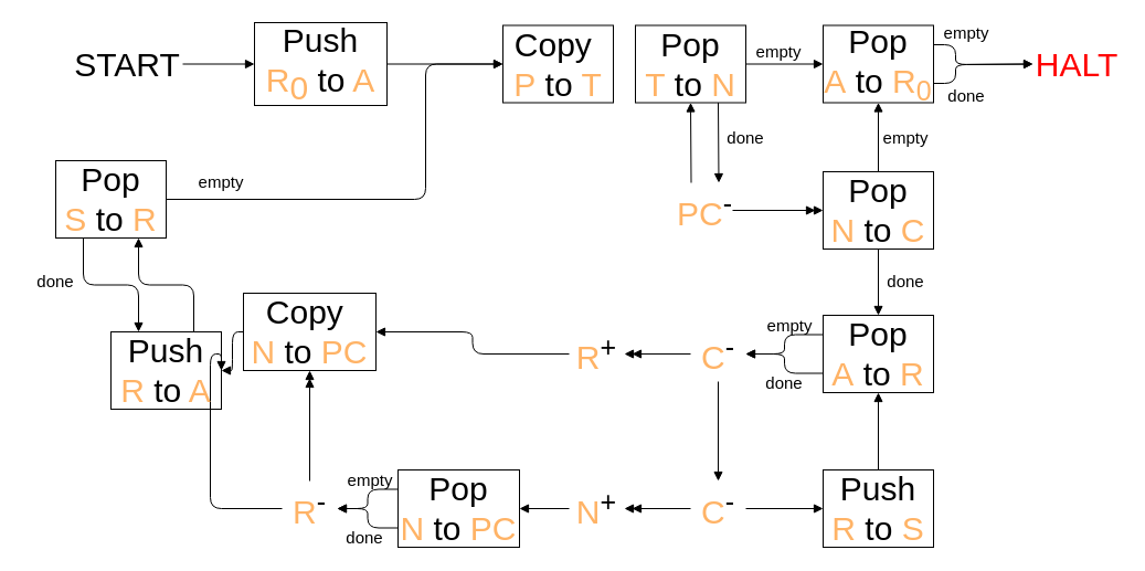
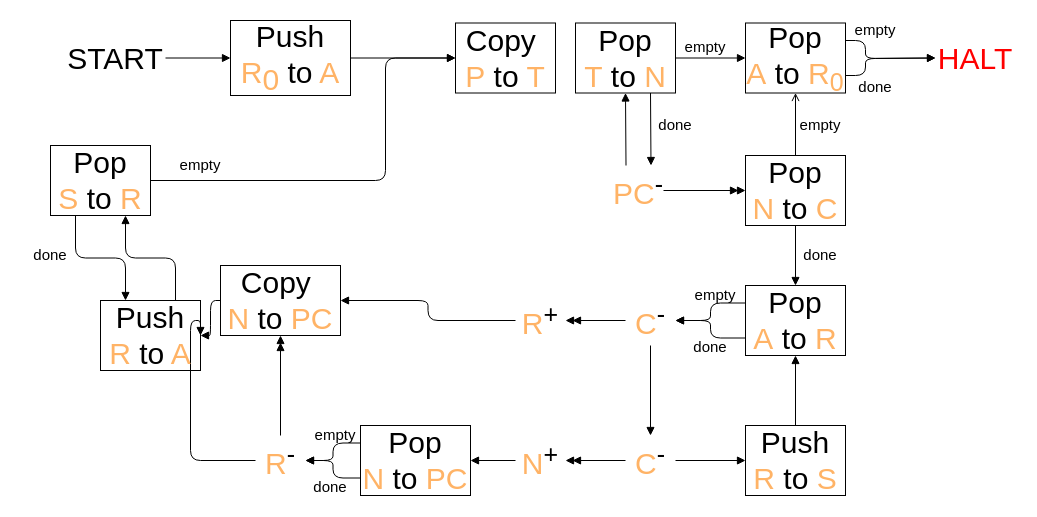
- <mxCell id="20" style="edgeStyle=none;html=1;exitX=0.5;exitY=0;exitDx=0;exitDy=0;entryX=0.5;entryY=1;entryDx=0;entryDy=0;fontSize=15;fontColor=#000000;endArrow=block;endFill=1;" edge="1" parent="1" source="22" target="12"><mxGeometry relative="1" as="geometry" /></mxCell>
+ <mxCell id="20" style="edgeStyle=none;html=1;exitX=0.5;exitY=0;exitDx=0;exitDy=0;entryX=0.5;entryY=1;entryDx=0;entryDy=0;fontSize=15;fontColor=#000000;endArrow=open;endFill=1;" edge="1" parent="1" source="22" target="12"><mxGeometry relative="1" as="geometry" /></mxCell>
